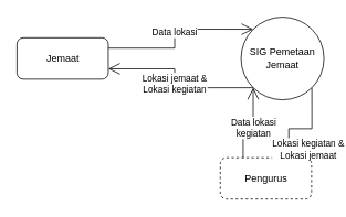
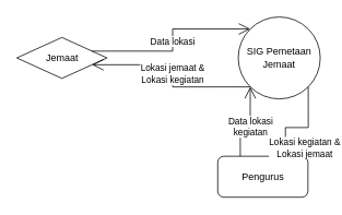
- <mxCell id="3" value="Jemaat" style="html=1;rounded=1;" parent="1" vertex="1"><mxGeometry x="20" y="45" width="110" height="50" as="geometry" /></mxCell>
+ <mxCell id="3" value="Jemaat" style="rhombus;html=1;" parent="1" vertex="1"><mxGeometry x="20" y="45" width="110" height="50" as="geometry" /></mxCell>
- <mxCell id="4" value="Pengurus" style="html=1;rounded=1;dashed=1;" parent="1" vertex="1"><mxGeometry x="265" y="190" width="110" height="50" as="geometry" /></mxCell>
+ <mxCell id="4" value="Pengurus" style="html=1;rounded=1;" parent="1" vertex="1"><mxGeometry x="265" y="190" width="110" height="50" as="geometry" /></mxCell>
